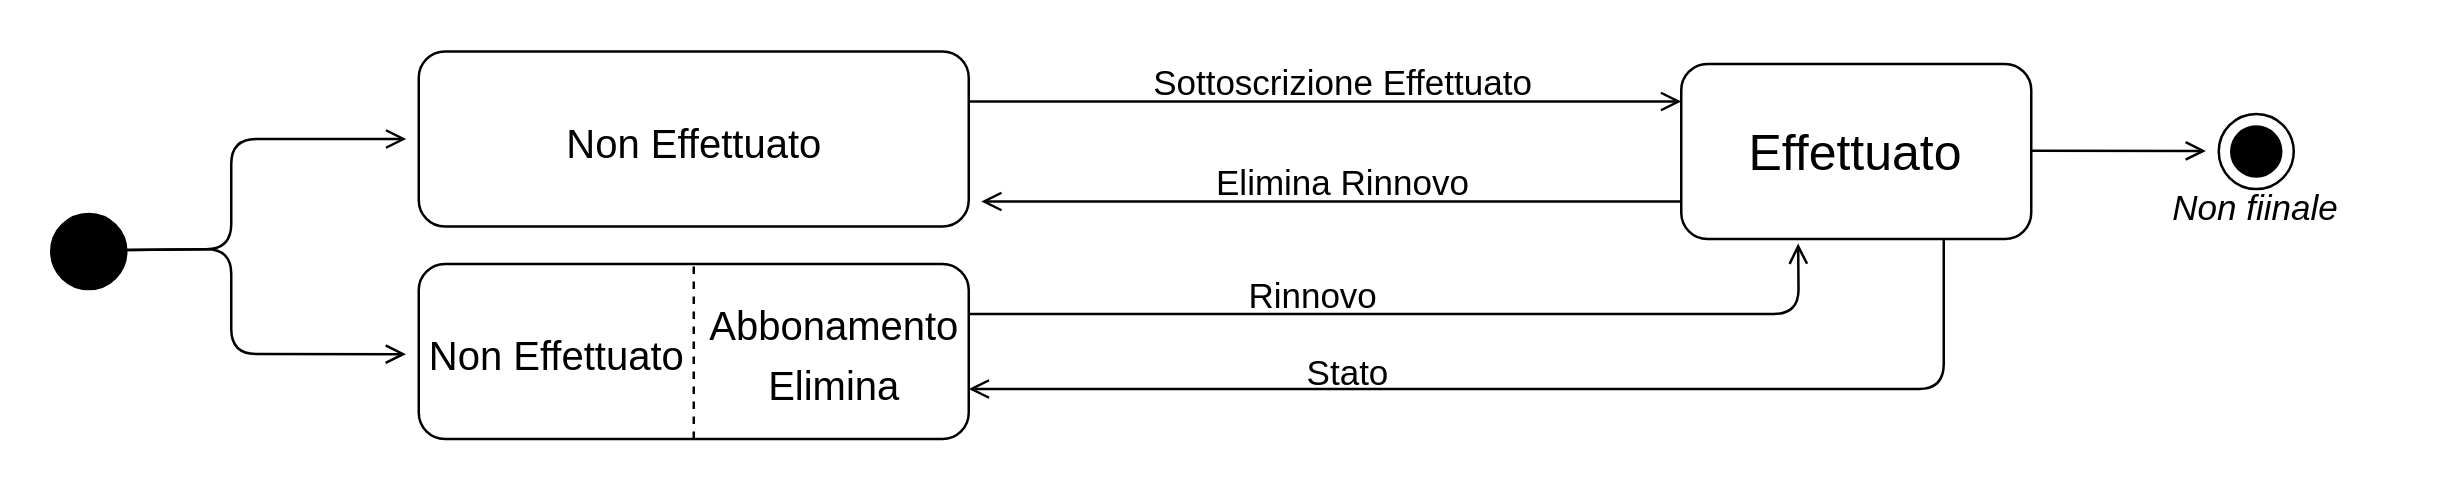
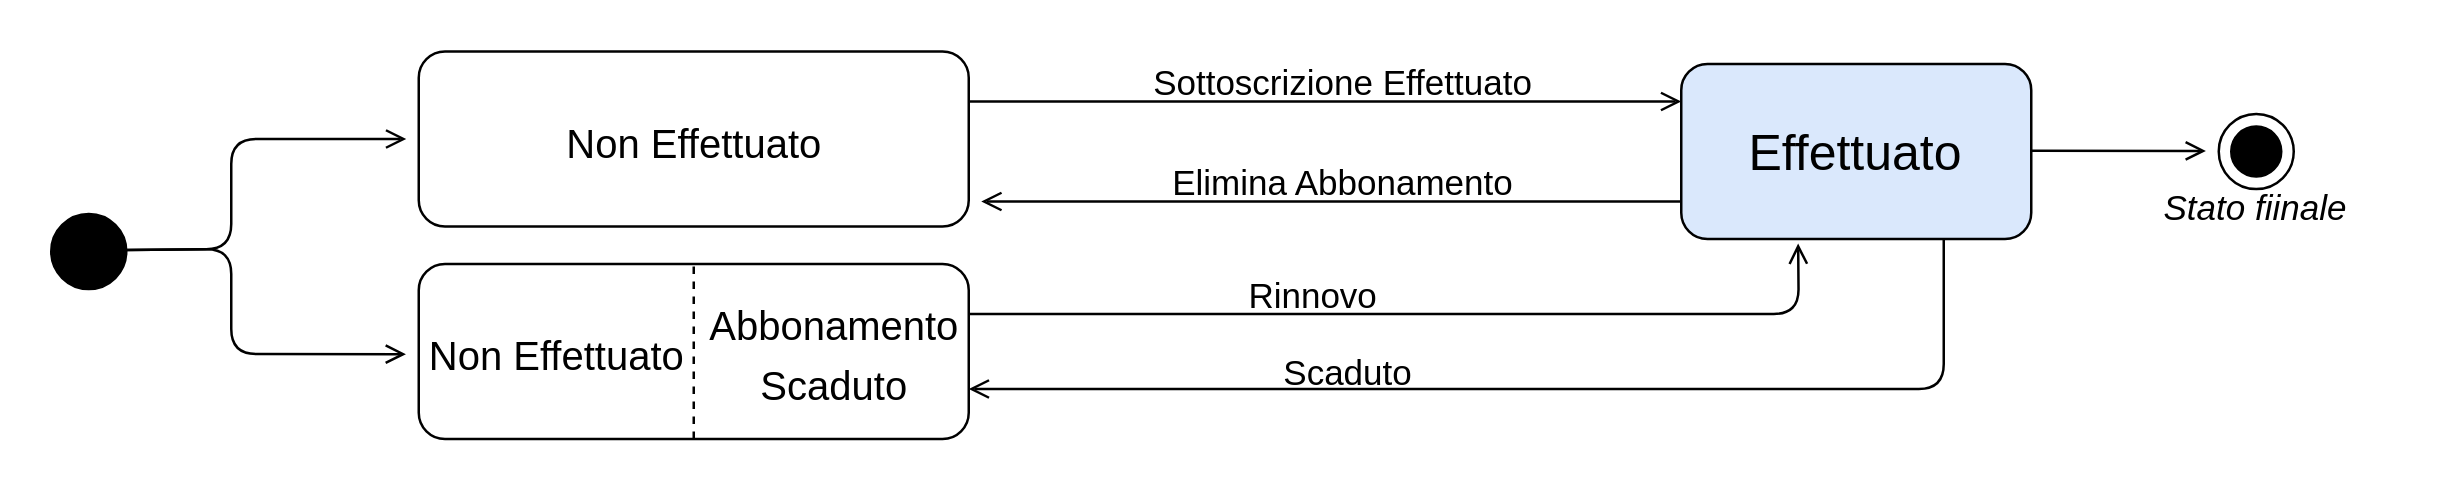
- <mxCell id="14" value="&lt;font style=&quot;font-size: 20px&quot;&gt;Effettuato&lt;/font&gt;" style="rounded=1;whiteSpace=wrap;html=1;fontSize=20;spacing=2;" vertex="1" parent="1"><mxGeometry x="672" y="25" width="140" height="70" as="geometry" /></mxCell>
+ <mxCell id="14" value="&lt;font style=&quot;font-size: 20px&quot;&gt;Effettuato&lt;/font&gt;" style="rounded=1;whiteSpace=wrap;html=1;fontSize=20;spacing=2;fillColor=#dae8fc;" vertex="1" parent="1"><mxGeometry x="672" y="25" width="140" height="70" as="geometry" /></mxCell>
- <mxCell id="7" value="&lt;font style=&quot;font-size: 14px&quot;&gt;Elimina Rinnovo&lt;/font&gt;" style="text;html=1;strokeColor=none;fillColor=none;align=center;verticalAlign=middle;whiteSpace=wrap;rounded=0;fontSize=20;" vertex="1" parent="1"><mxGeometry x="332" y="65" width="410" height="10" as="geometry" /></mxCell>
+ <mxCell id="7" value="&lt;font style=&quot;font-size: 14px&quot;&gt;Elimina Abbonamento&lt;/font&gt;" style="text;html=1;strokeColor=none;fillColor=none;align=center;verticalAlign=middle;whiteSpace=wrap;rounded=0;fontSize=20;" vertex="1" parent="1"><mxGeometry x="332" y="65" width="410" height="10" as="geometry" /></mxCell>
- <mxCell id="13" value="&lt;i&gt;&lt;font style=&quot;font-size: 14px&quot;&gt;Non fiinale&lt;/font&gt;&lt;/i&gt;" style="text;html=1;strokeColor=none;fillColor=none;align=center;verticalAlign=middle;whiteSpace=wrap;rounded=0;labelBackgroundColor=none;fontSize=20;" vertex="1" parent="1"><mxGeometry x="842" y="70" width="120" height="20" as="geometry" /></mxCell>
+ <mxCell id="13" value="&lt;i&gt;&lt;font style=&quot;font-size: 14px&quot;&gt;Stato fiinale&lt;/font&gt;&lt;/i&gt;" style="text;html=1;strokeColor=none;fillColor=none;align=center;verticalAlign=middle;whiteSpace=wrap;rounded=0;labelBackgroundColor=none;fontSize=20;" vertex="1" parent="1"><mxGeometry x="842" y="70" width="120" height="20" as="geometry" /></mxCell>
- <mxCell id="17" value="&lt;span style=&quot;font-size: 16px&quot;&gt;Abbonamento&lt;br&gt;Elimina&lt;br&gt;&lt;/span&gt;" style="text;html=1;align=center;verticalAlign=middle;resizable=0;points=[];autosize=1;fontSize=20;" vertex="1" parent="1"><mxGeometry x="273" y="110" width="120" height="60" as="geometry" /></mxCell>
+ <mxCell id="17" value="&lt;span style=&quot;font-size: 16px&quot;&gt;Abbonamento&lt;br&gt;Scaduto&lt;br&gt;&lt;/span&gt;" style="text;html=1;align=center;verticalAlign=middle;resizable=0;points=[];autosize=1;fontSize=20;" vertex="1" parent="1"><mxGeometry x="273" y="110" width="120" height="60" as="geometry" /></mxCell>
- <mxCell id="23" value="&lt;font style=&quot;font-size: 14px&quot;&gt;Stato&lt;/font&gt;" style="text;html=1;strokeColor=none;fillColor=none;align=center;verticalAlign=middle;whiteSpace=wrap;rounded=0;fontSize=20;" vertex="1" parent="1"><mxGeometry x="334" y="141" width="410" height="10" as="geometry" /></mxCell>
+ <mxCell id="23" value="&lt;font style=&quot;font-size: 14px&quot;&gt;Scaduto&lt;/font&gt;" style="text;html=1;strokeColor=none;fillColor=none;align=center;verticalAlign=middle;whiteSpace=wrap;rounded=0;fontSize=20;" vertex="1" parent="1"><mxGeometry x="334" y="141" width="410" height="10" as="geometry" /></mxCell>
